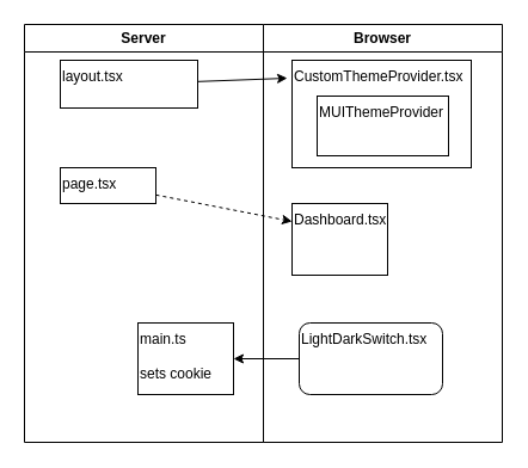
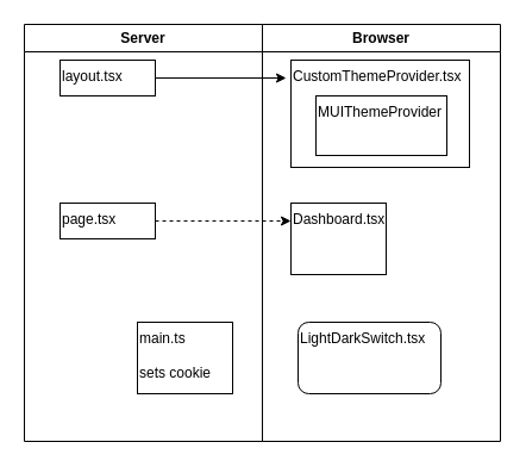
- <mxCell id="9" value="layout.tsx" style="rounded=0;whiteSpace=wrap;html=1;align=left;verticalAlign=top;" vertex="1" parent="7"><mxGeometry x="30" y="30" width="115" height="40" as="geometry" /></mxCell>
+ <mxCell id="9" value="layout.tsx" style="rounded=0;whiteSpace=wrap;html=1;align=left;verticalAlign=top;" vertex="1" parent="7"><mxGeometry x="30" y="30" width="80" height="30" as="geometry" /></mxCell>
- <mxCell id="10" value="page.tsx" style="rounded=0;whiteSpace=wrap;html=1;align=left;verticalAlign=top;" vertex="1" parent="7"><mxGeometry x="30" y="120" width="80" height="30" as="geometry" /></mxCell>
+ <mxCell id="10" value="page.tsx" style="rounded=0;whiteSpace=wrap;html=1;align=left;verticalAlign=top;" vertex="1" parent="7"><mxGeometry x="30" y="150" width="80" height="30" as="geometry" /></mxCell>
- <mxCell id="12" style="edgeStyle=none;html=1;entryX=1;entryY=0.5;entryDx=0;entryDy=0;" edge="1" parent="1" source="6" target="8"><mxGeometry relative="1" as="geometry" /></mxCell>
